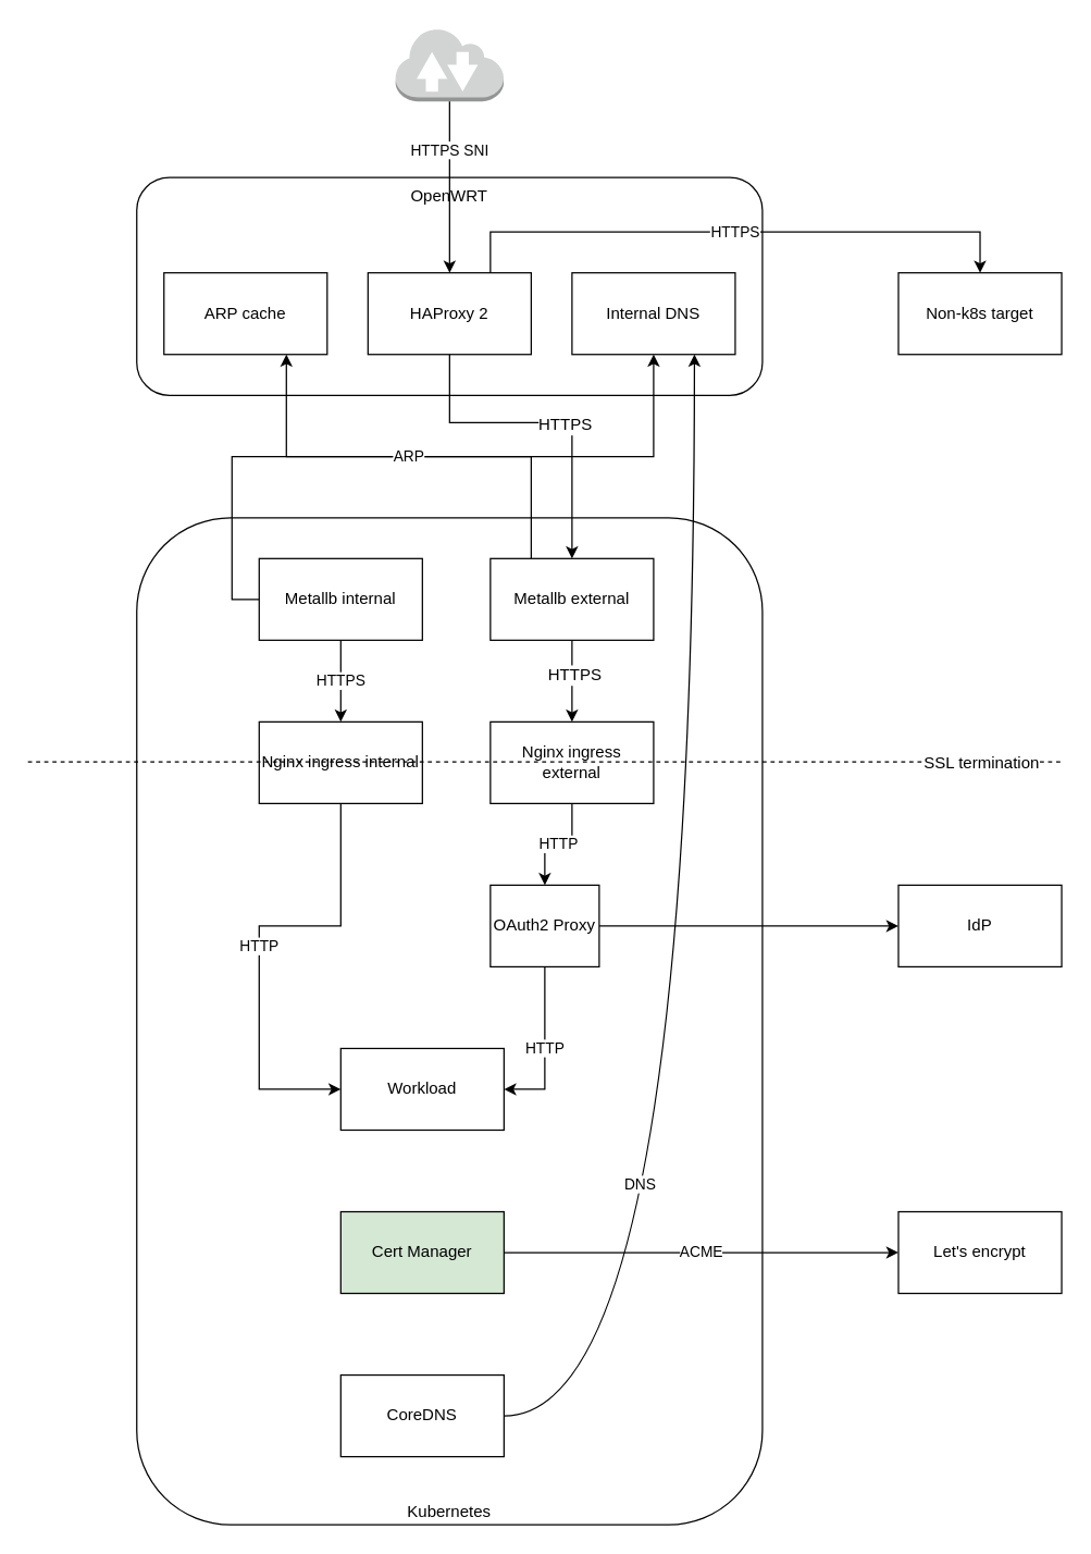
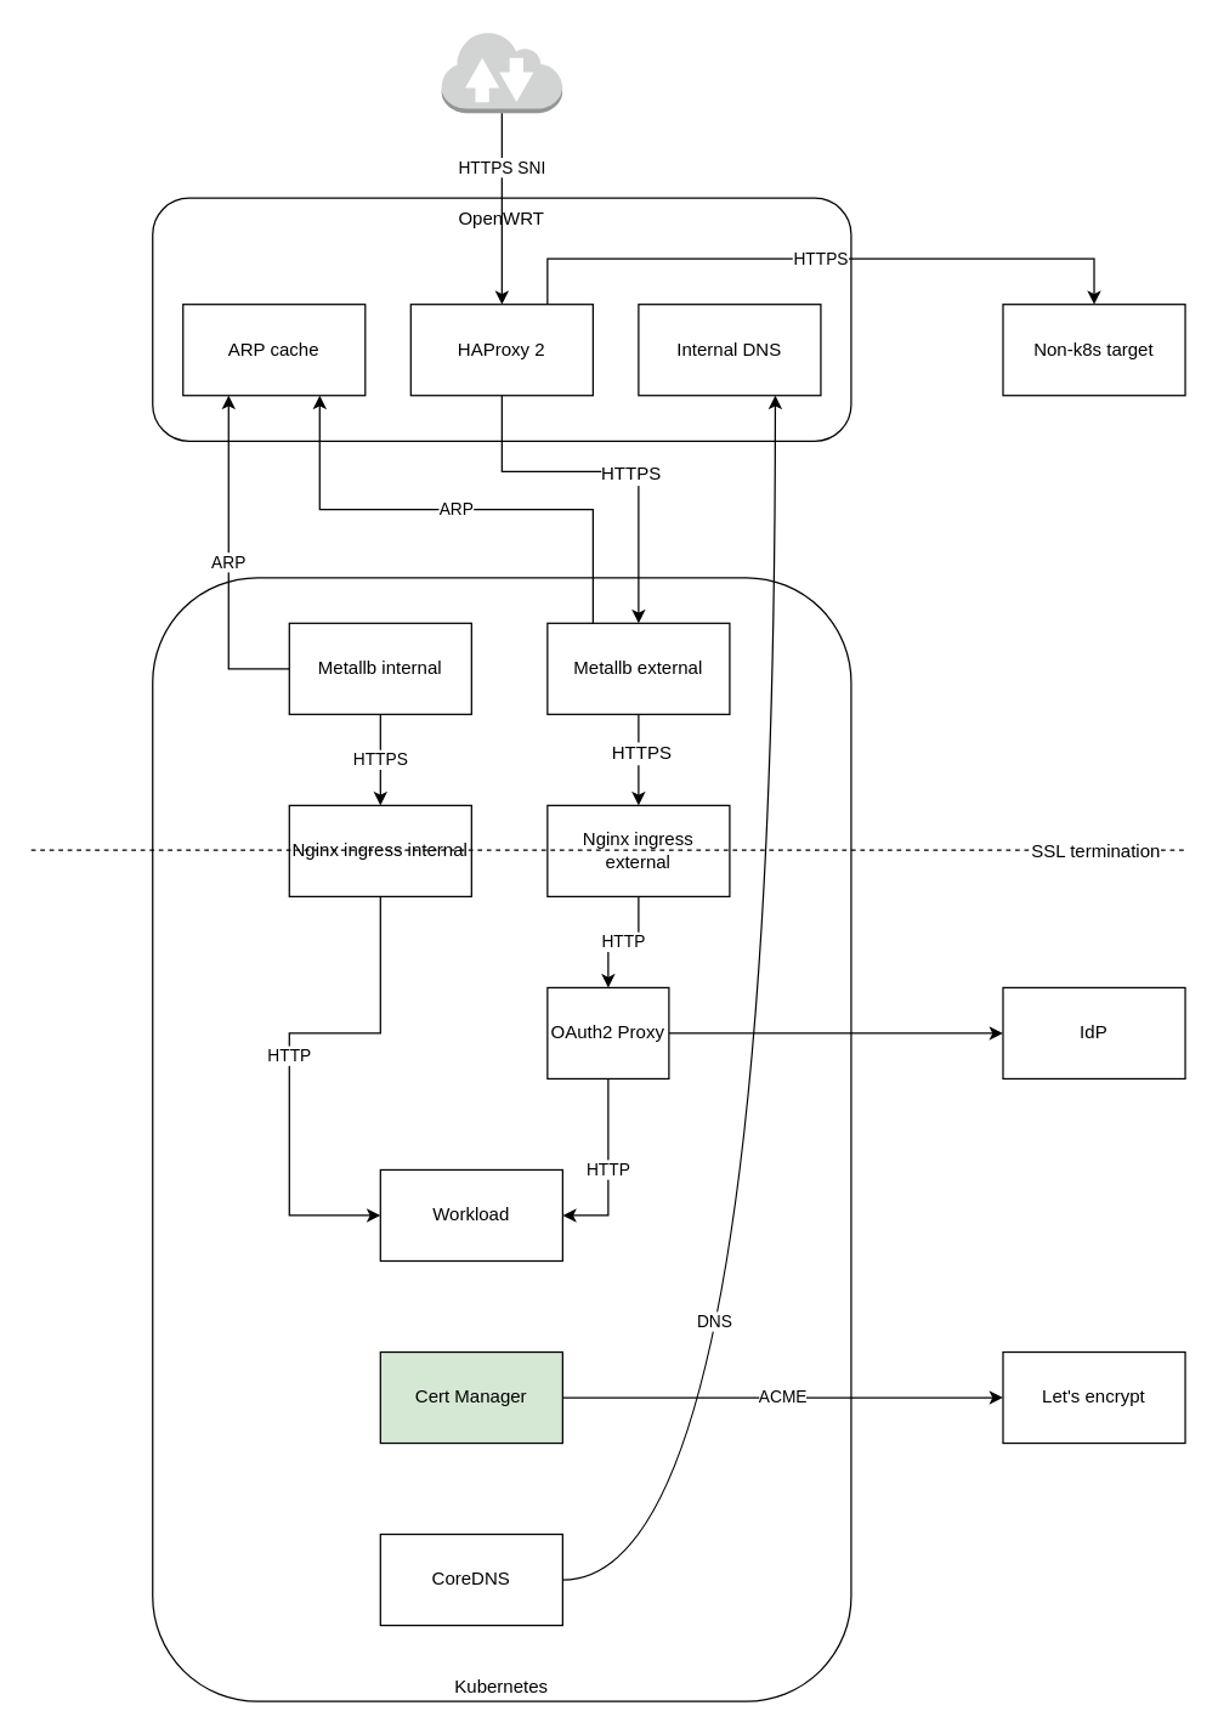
- <mxCell id="15" value="ARP" style="edgeStyle=orthogonalEdgeStyle;rounded=0;orthogonalLoop=1;jettySize=auto;html=1;exitX=0;exitY=0.5;exitDx=0;exitDy=0;" edge="1" parent="1" source="17" target="34"><mxGeometry relative="1" as="geometry" /></mxCell>
+ <mxCell id="15" value="ARP" style="edgeStyle=orthogonalEdgeStyle;rounded=0;orthogonalLoop=1;jettySize=auto;html=1;exitX=0;exitY=0.5;exitDx=0;exitDy=0;entryX=0.25;entryY=1;entryDx=0;entryDy=0;" edge="1" parent="1" source="17" target="10"><mxGeometry relative="1" as="geometry" /></mxCell>
